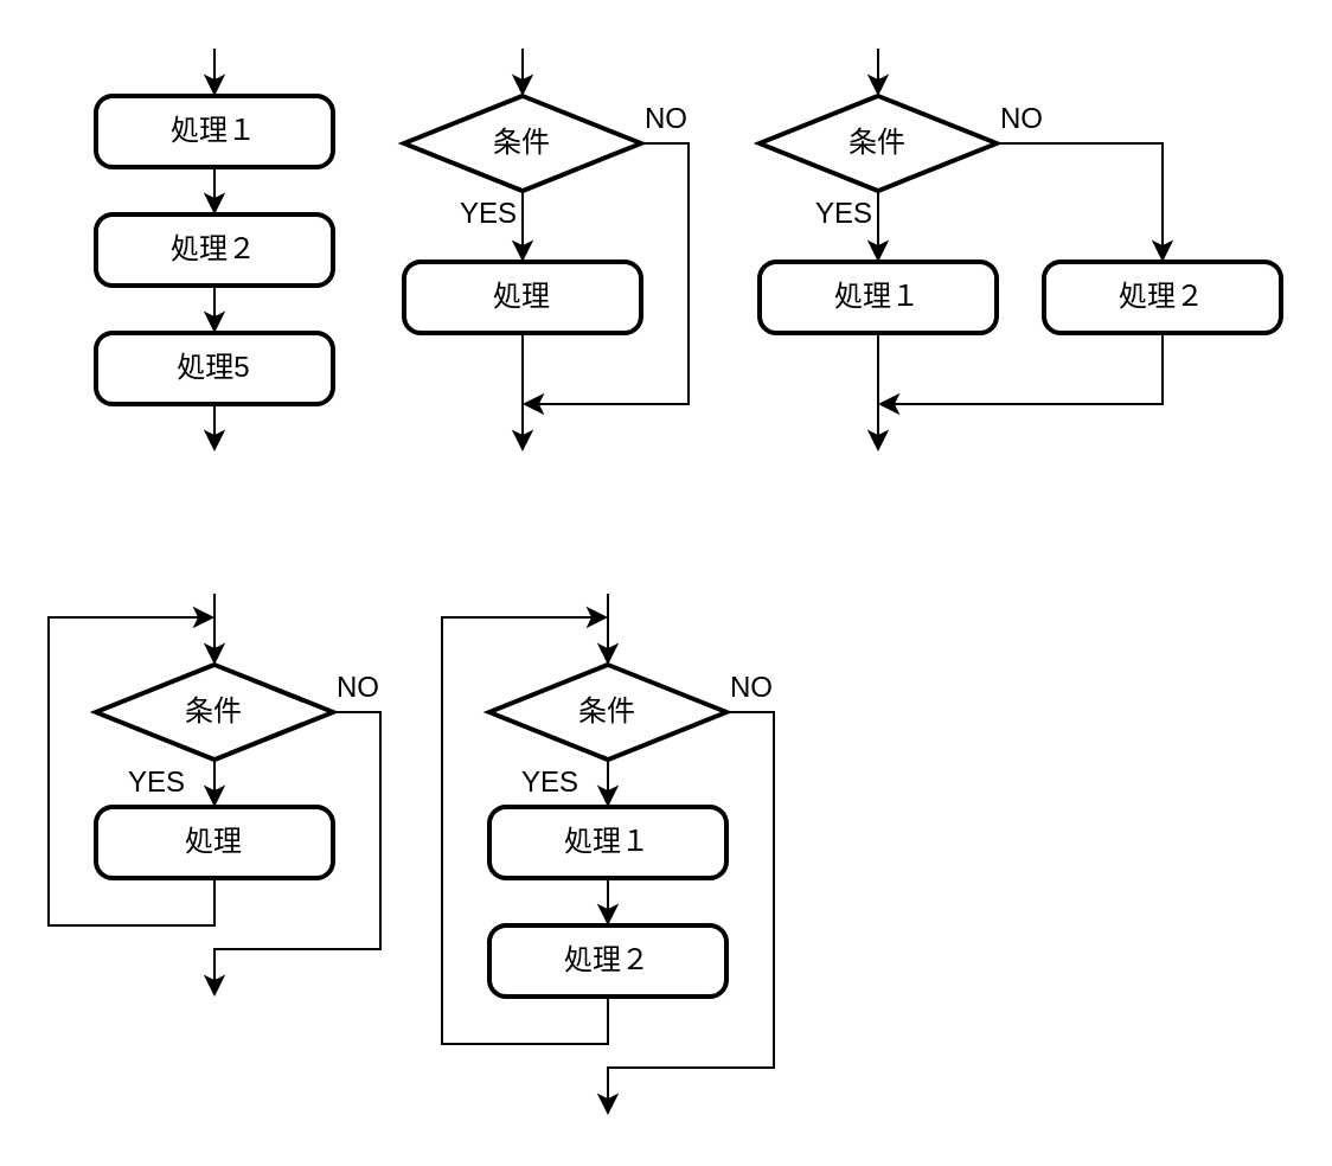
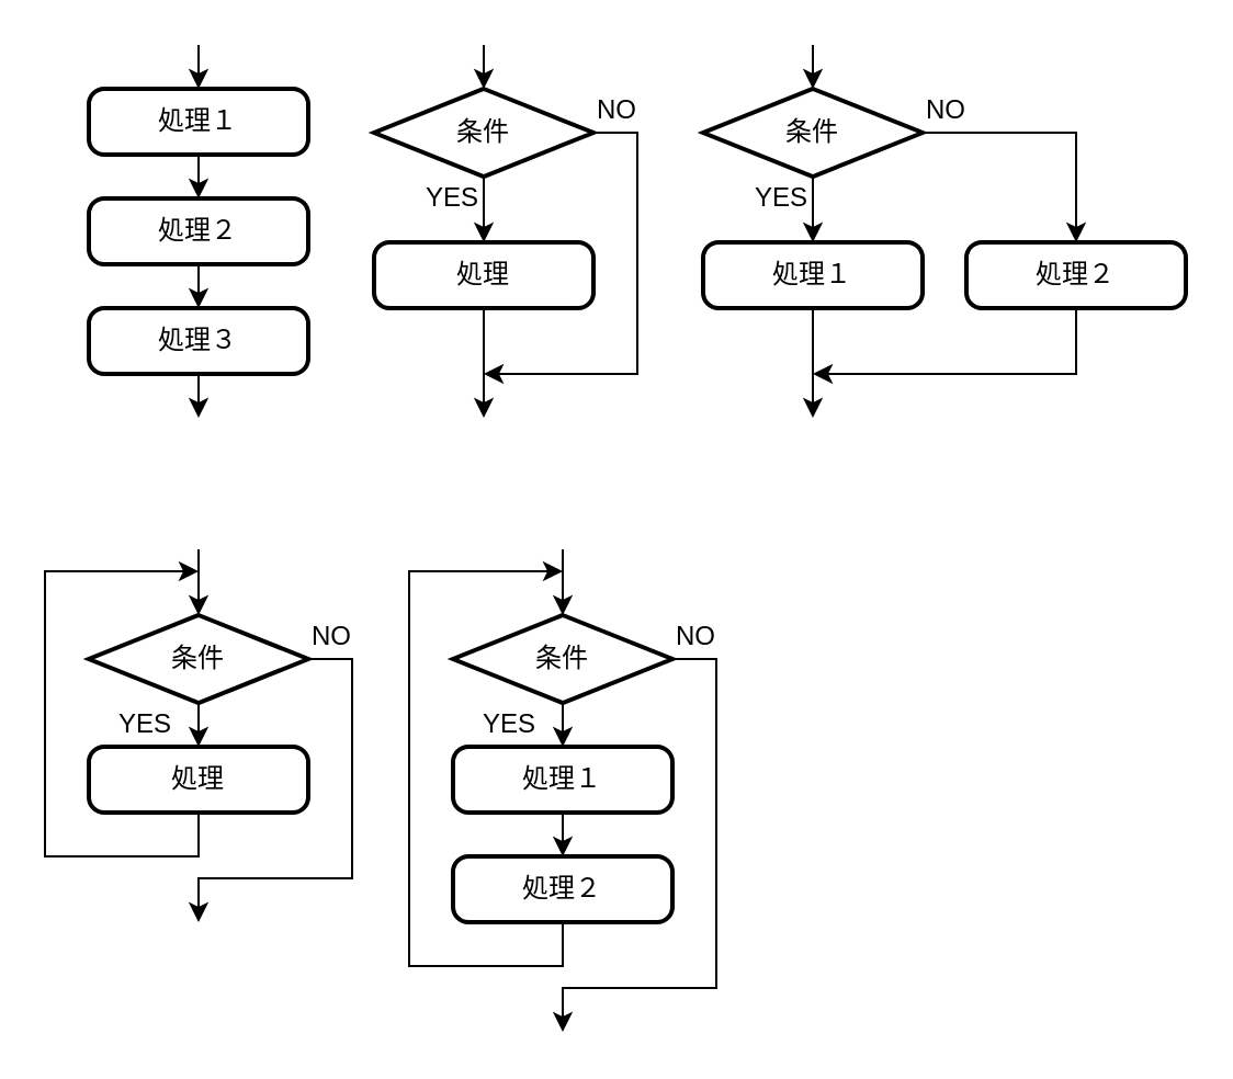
- <mxCell id="8" value="処理5" style="rounded=1;whiteSpace=wrap;html=1;absoluteArcSize=1;arcSize=14;strokeWidth=2;" vertex="1" parent="1"><mxGeometry x="40" y="140" width="100" height="30" as="geometry" /></mxCell>
+ <mxCell id="8" value="処理３" style="rounded=1;whiteSpace=wrap;html=1;absoluteArcSize=1;arcSize=14;strokeWidth=2;" vertex="1" parent="1"><mxGeometry x="40" y="140" width="100" height="30" as="geometry" /></mxCell>
